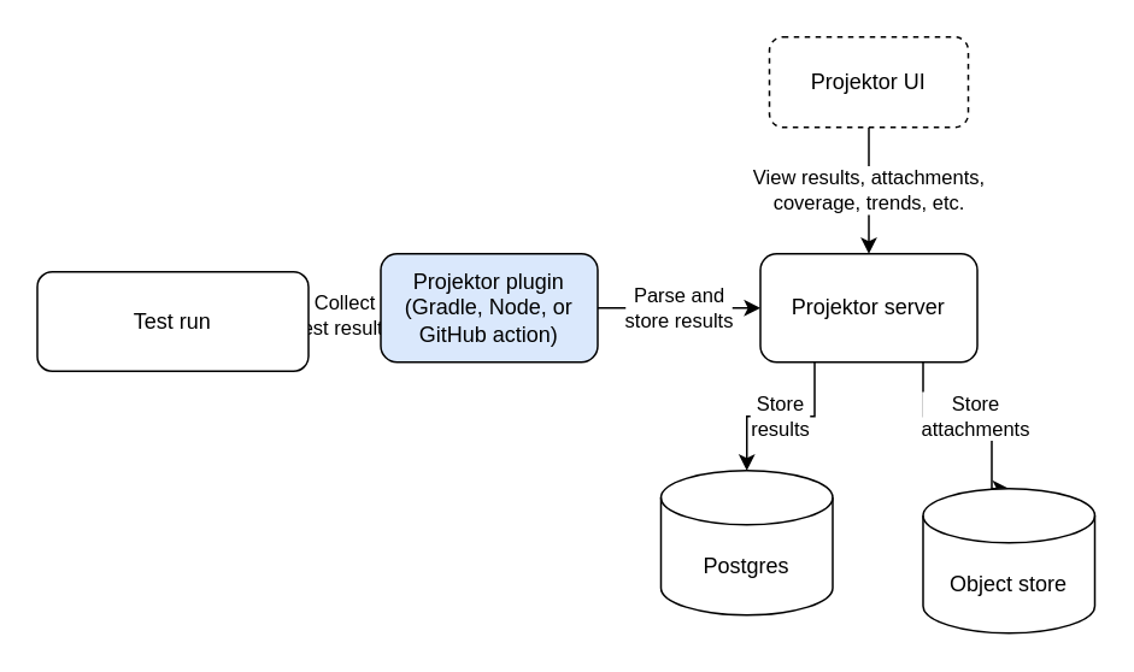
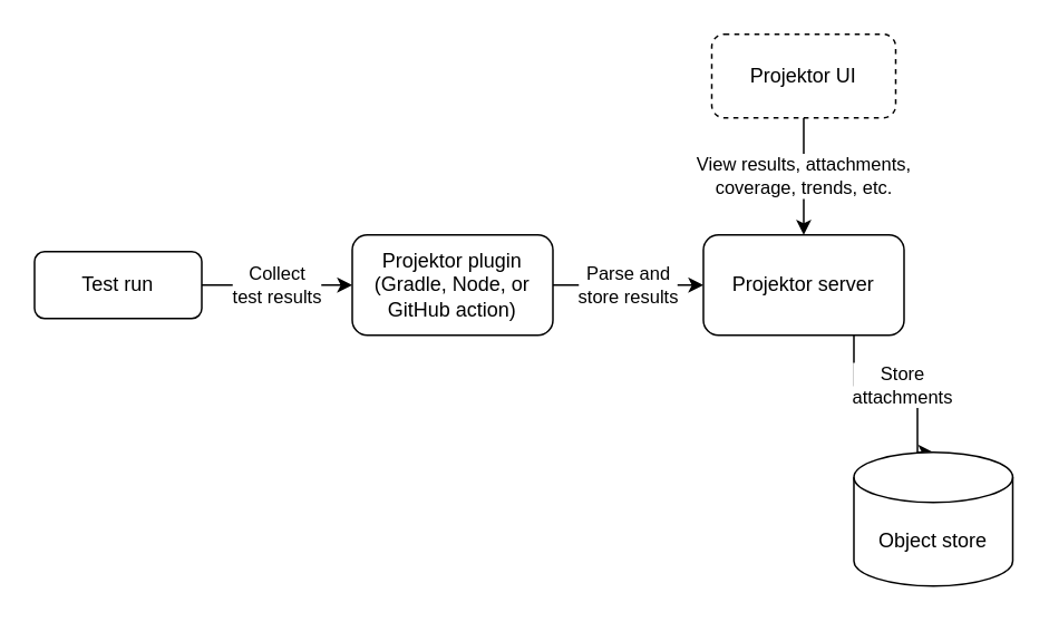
- <mxCell id="5" value="Projektor plugin (Gradle, Node, or GitHub action)" style="rounded=1;whiteSpace=wrap;html=1;fillColor=#dae8fc;" vertex="1" parent="1"><mxGeometry x="210" y="140" width="120" height="60" as="geometry" /></mxCell>
+ <mxCell id="5" value="Projektor plugin (Gradle, Node, or GitHub action)" style="rounded=1;whiteSpace=wrap;html=1;" vertex="1" parent="1"><mxGeometry x="210" y="140" width="120" height="60" as="geometry" /></mxCell>
- <mxCell id="3" value="Test run" style="rounded=1;whiteSpace=wrap;html=1;" vertex="1" parent="1"><mxGeometry x="20" y="150" width="150" height="55" as="geometry" /></mxCell>
+ <mxCell id="3" value="Test run" style="rounded=1;whiteSpace=wrap;html=1;" vertex="1" parent="1"><mxGeometry x="20" y="150" width="100" height="40" as="geometry" /></mxCell>
- <mxCell id="6" value="Store&lt;br&gt;results" style="edgeStyle=orthogonalEdgeStyle;rounded=0;orthogonalLoop=1;jettySize=auto;html=1;exitX=0.25;exitY=1;exitDx=0;exitDy=0;entryX=0.5;entryY=0;entryDx=0;entryDy=0;entryPerimeter=0;" edge="1" parent="1" source="8" target="9"><mxGeometry relative="1" as="geometry"><Array as="points"><mxPoint x="450" y="230" /><mxPoint x="413" y="230" /></Array></mxGeometry></mxCell>
- <mxCell id="9" value="Postgres" style="shape=cylinder3;whiteSpace=wrap;html=1;boundedLbl=1;backgroundOutline=1;size=15;" vertex="1" parent="1"><mxGeometry x="365" y="260" width="95" height="80" as="geometry" /></mxCell>
